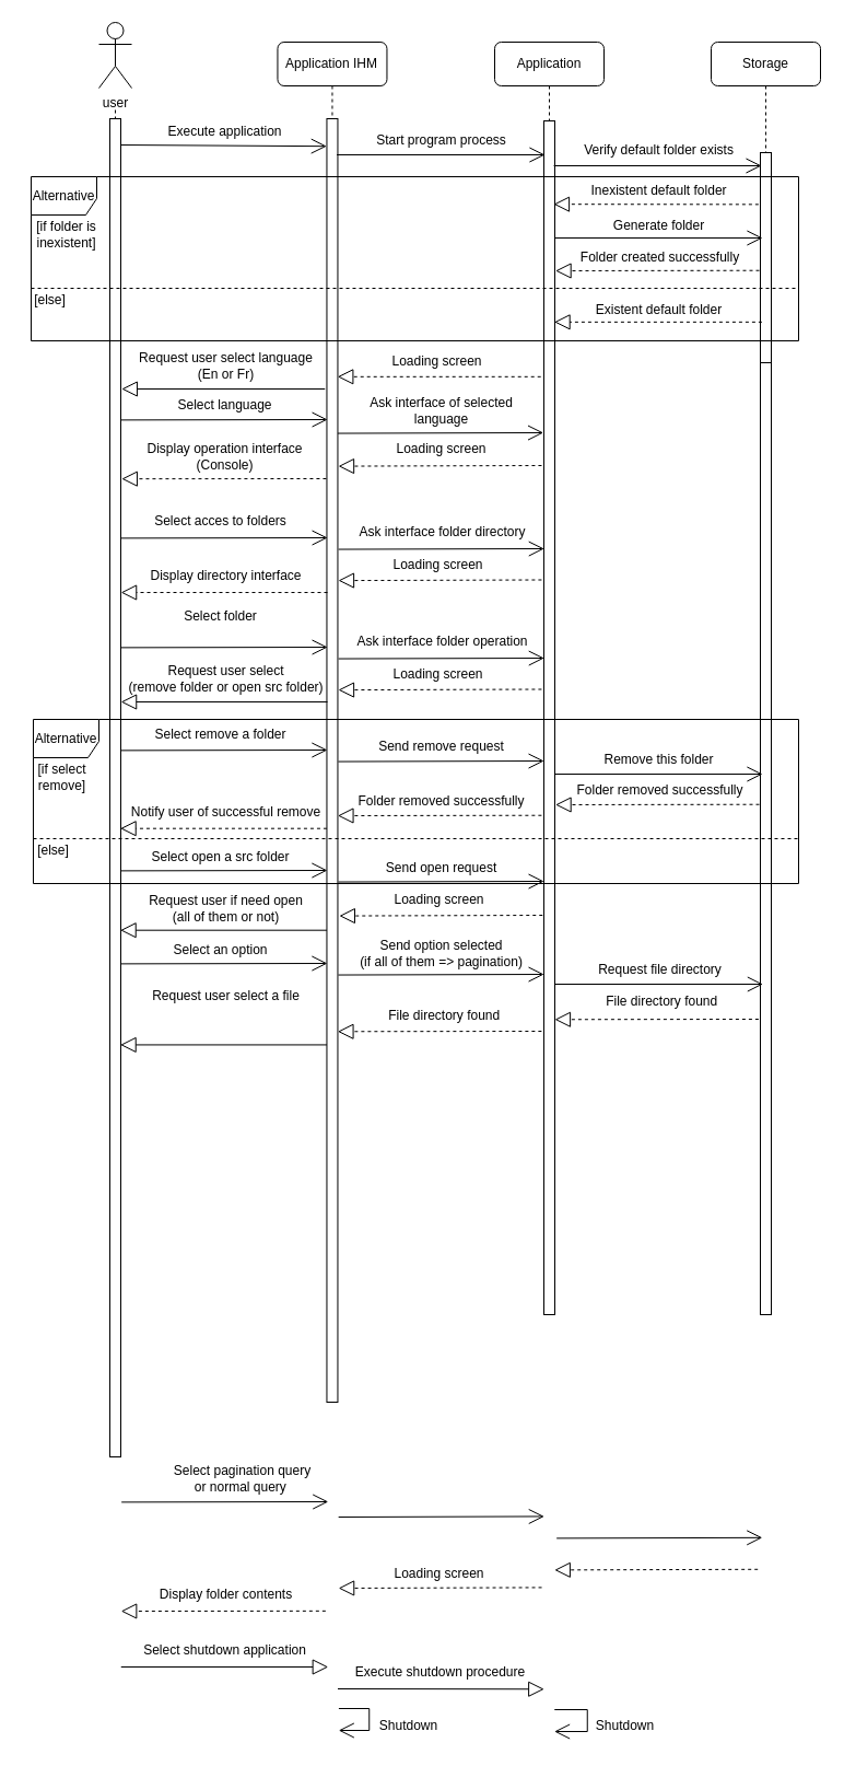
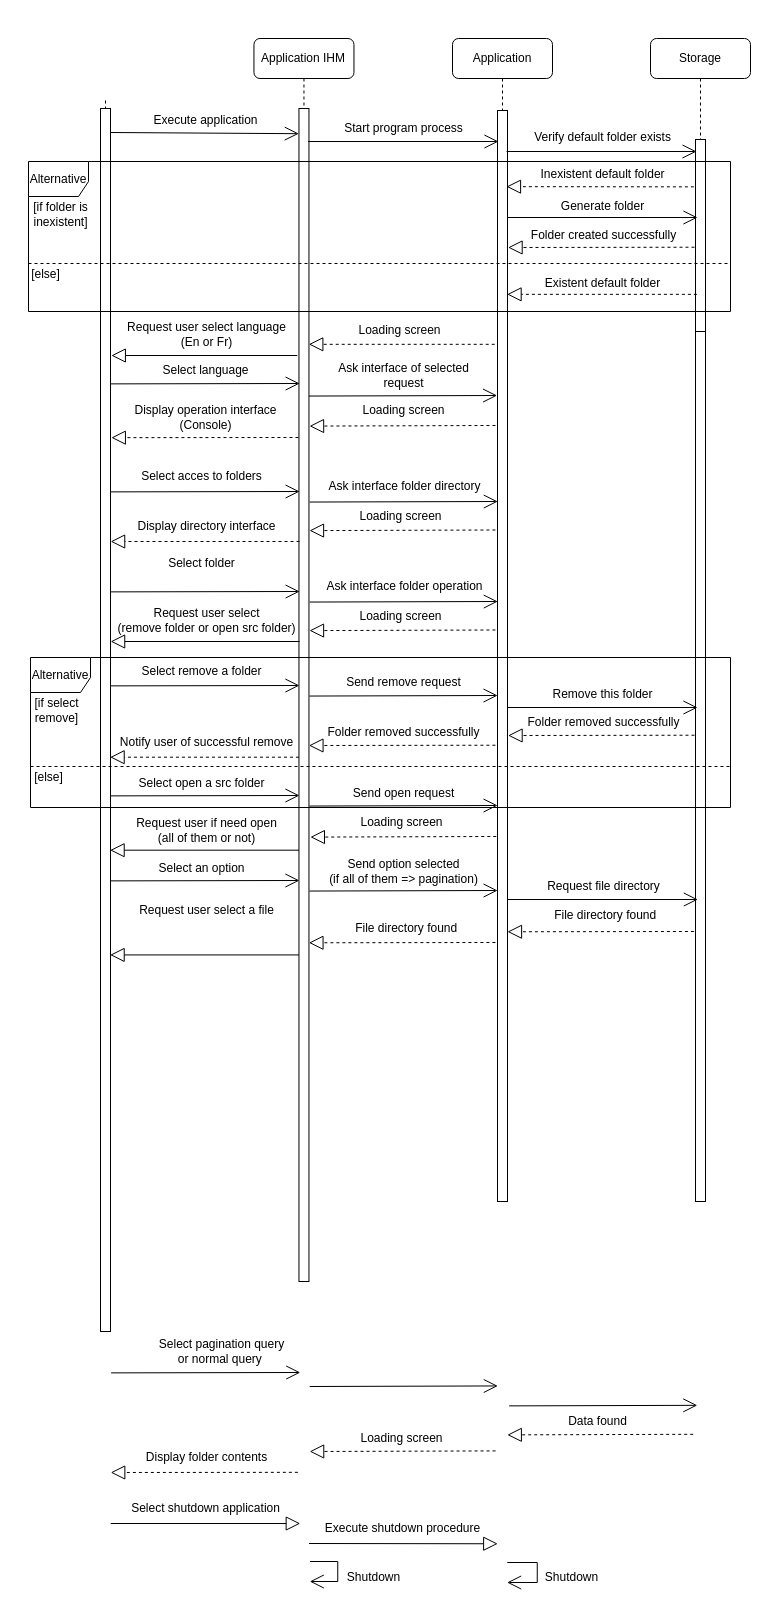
- <mxCell id="4" value="user" style="shape=umlActor;verticalLabelPosition=bottom;verticalAlign=top;html=1;rounded=1;" parent="1" vertex="1"><mxGeometry x="90" y="20" width="30" height="60" as="geometry" /></mxCell>
- <mxCell id="59" value="Ask interface of selected &lt;br&gt;language" style="text;html=1;align=center;verticalAlign=middle;resizable=0;points=[];autosize=1;strokeColor=none;fillColor=none;rounded=1;" vertex="1" parent="1"><mxGeometry x="327.83" y="355" width="150" height="40" as="geometry" /></mxCell>
+ <mxCell id="59" value="Ask interface of selected &lt;br&gt;request" style="text;html=1;align=center;verticalAlign=middle;resizable=0;points=[];autosize=1;strokeColor=none;fillColor=none;rounded=1;" vertex="1" parent="1"><mxGeometry x="327.83" y="355" width="150" height="40" as="geometry" /></mxCell>
+ <mxCell id="27" value="Data found" style="text;html=1;align=center;verticalAlign=middle;resizable=0;points=[];autosize=1;strokeColor=none;fillColor=none;rounded=1;" parent="1" vertex="1"><mxGeometry x="557.22" y="1406.38" width="80" height="30" as="geometry" /></mxCell>
